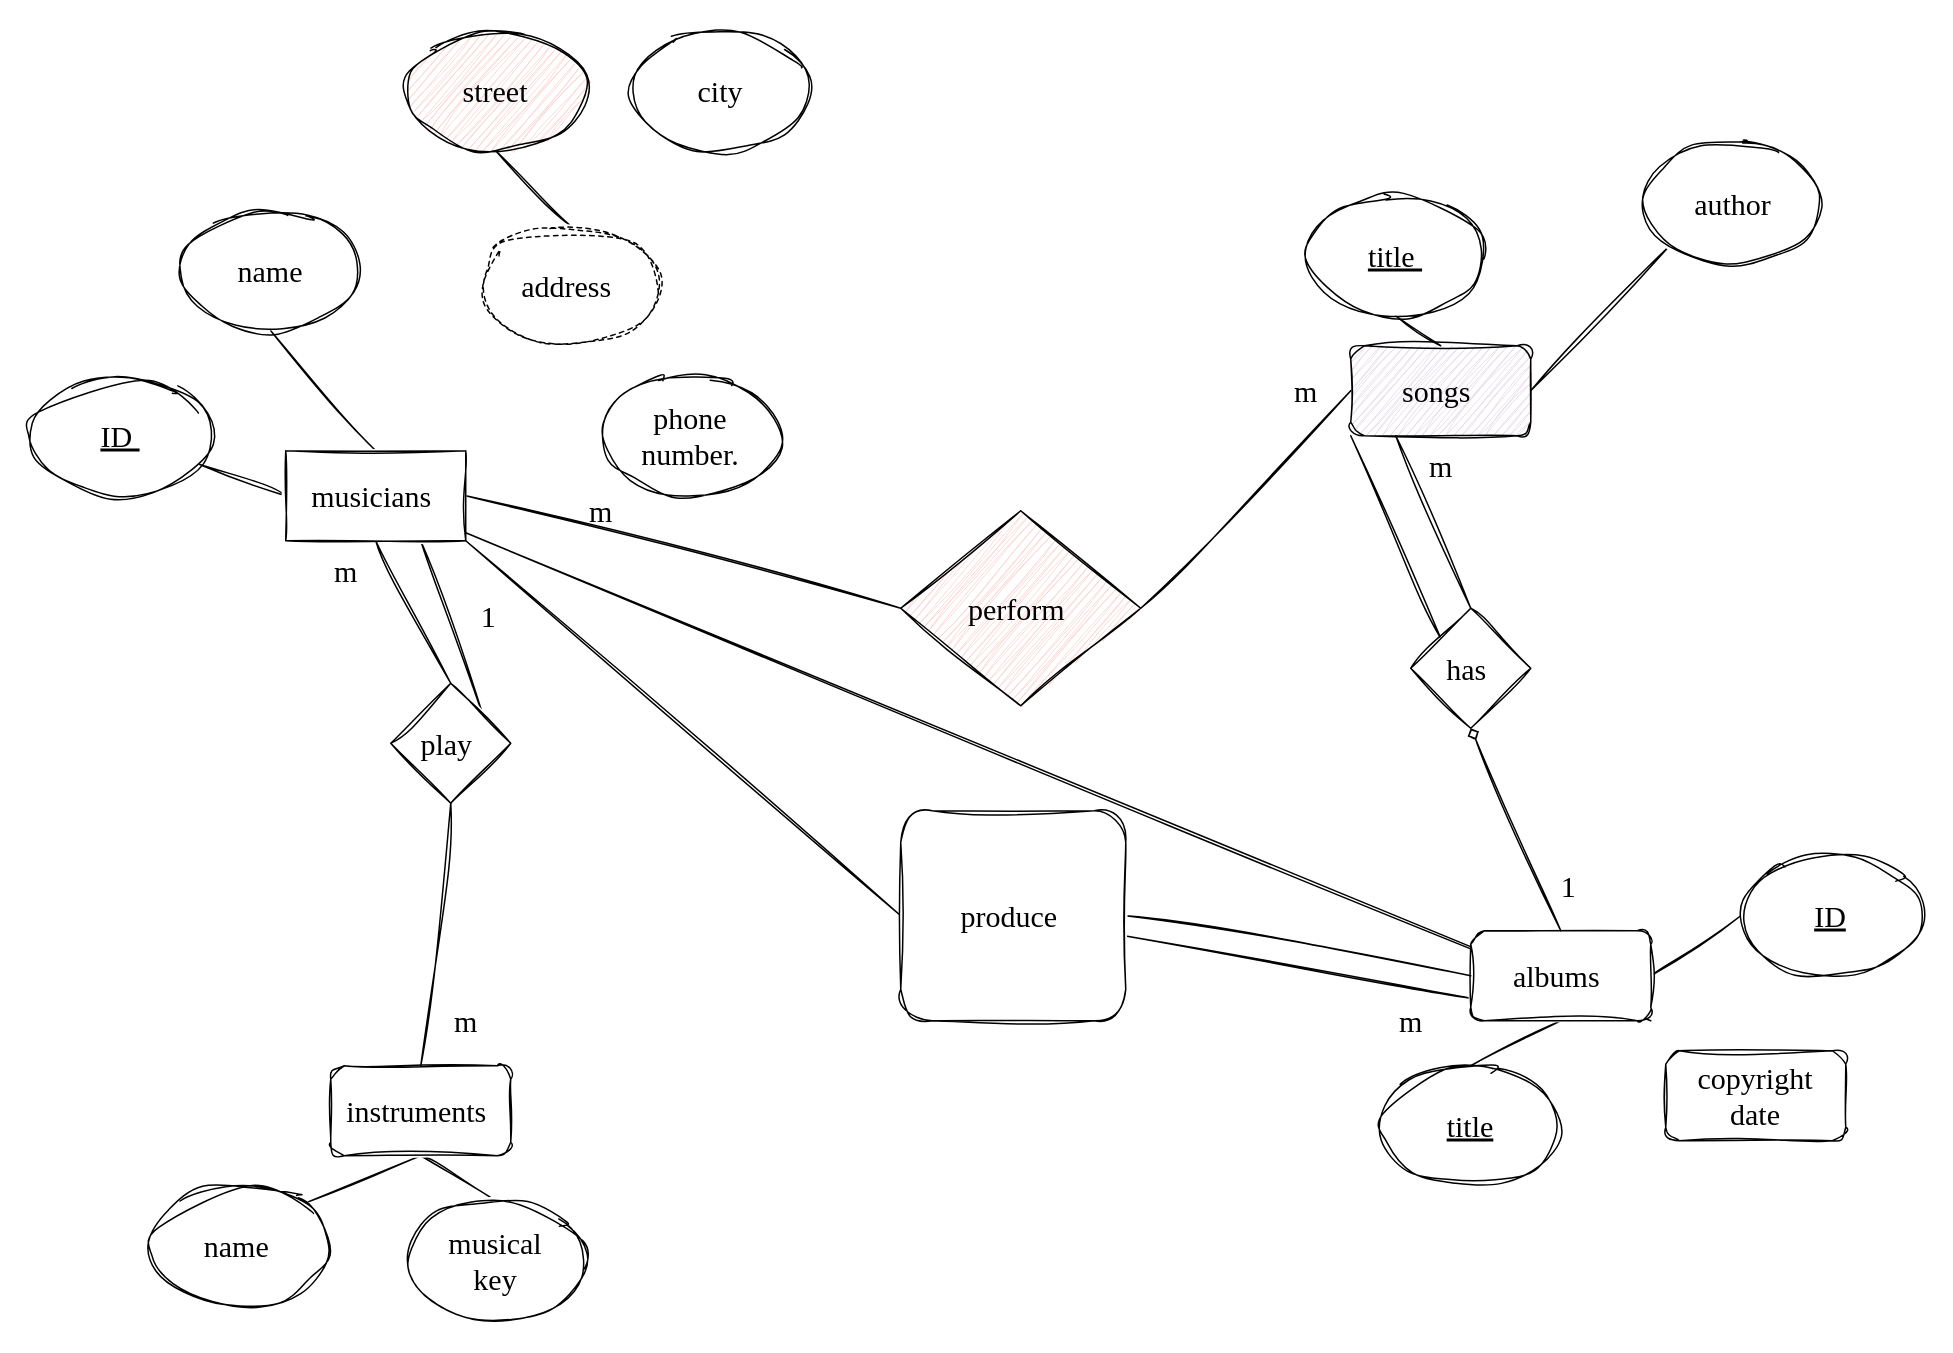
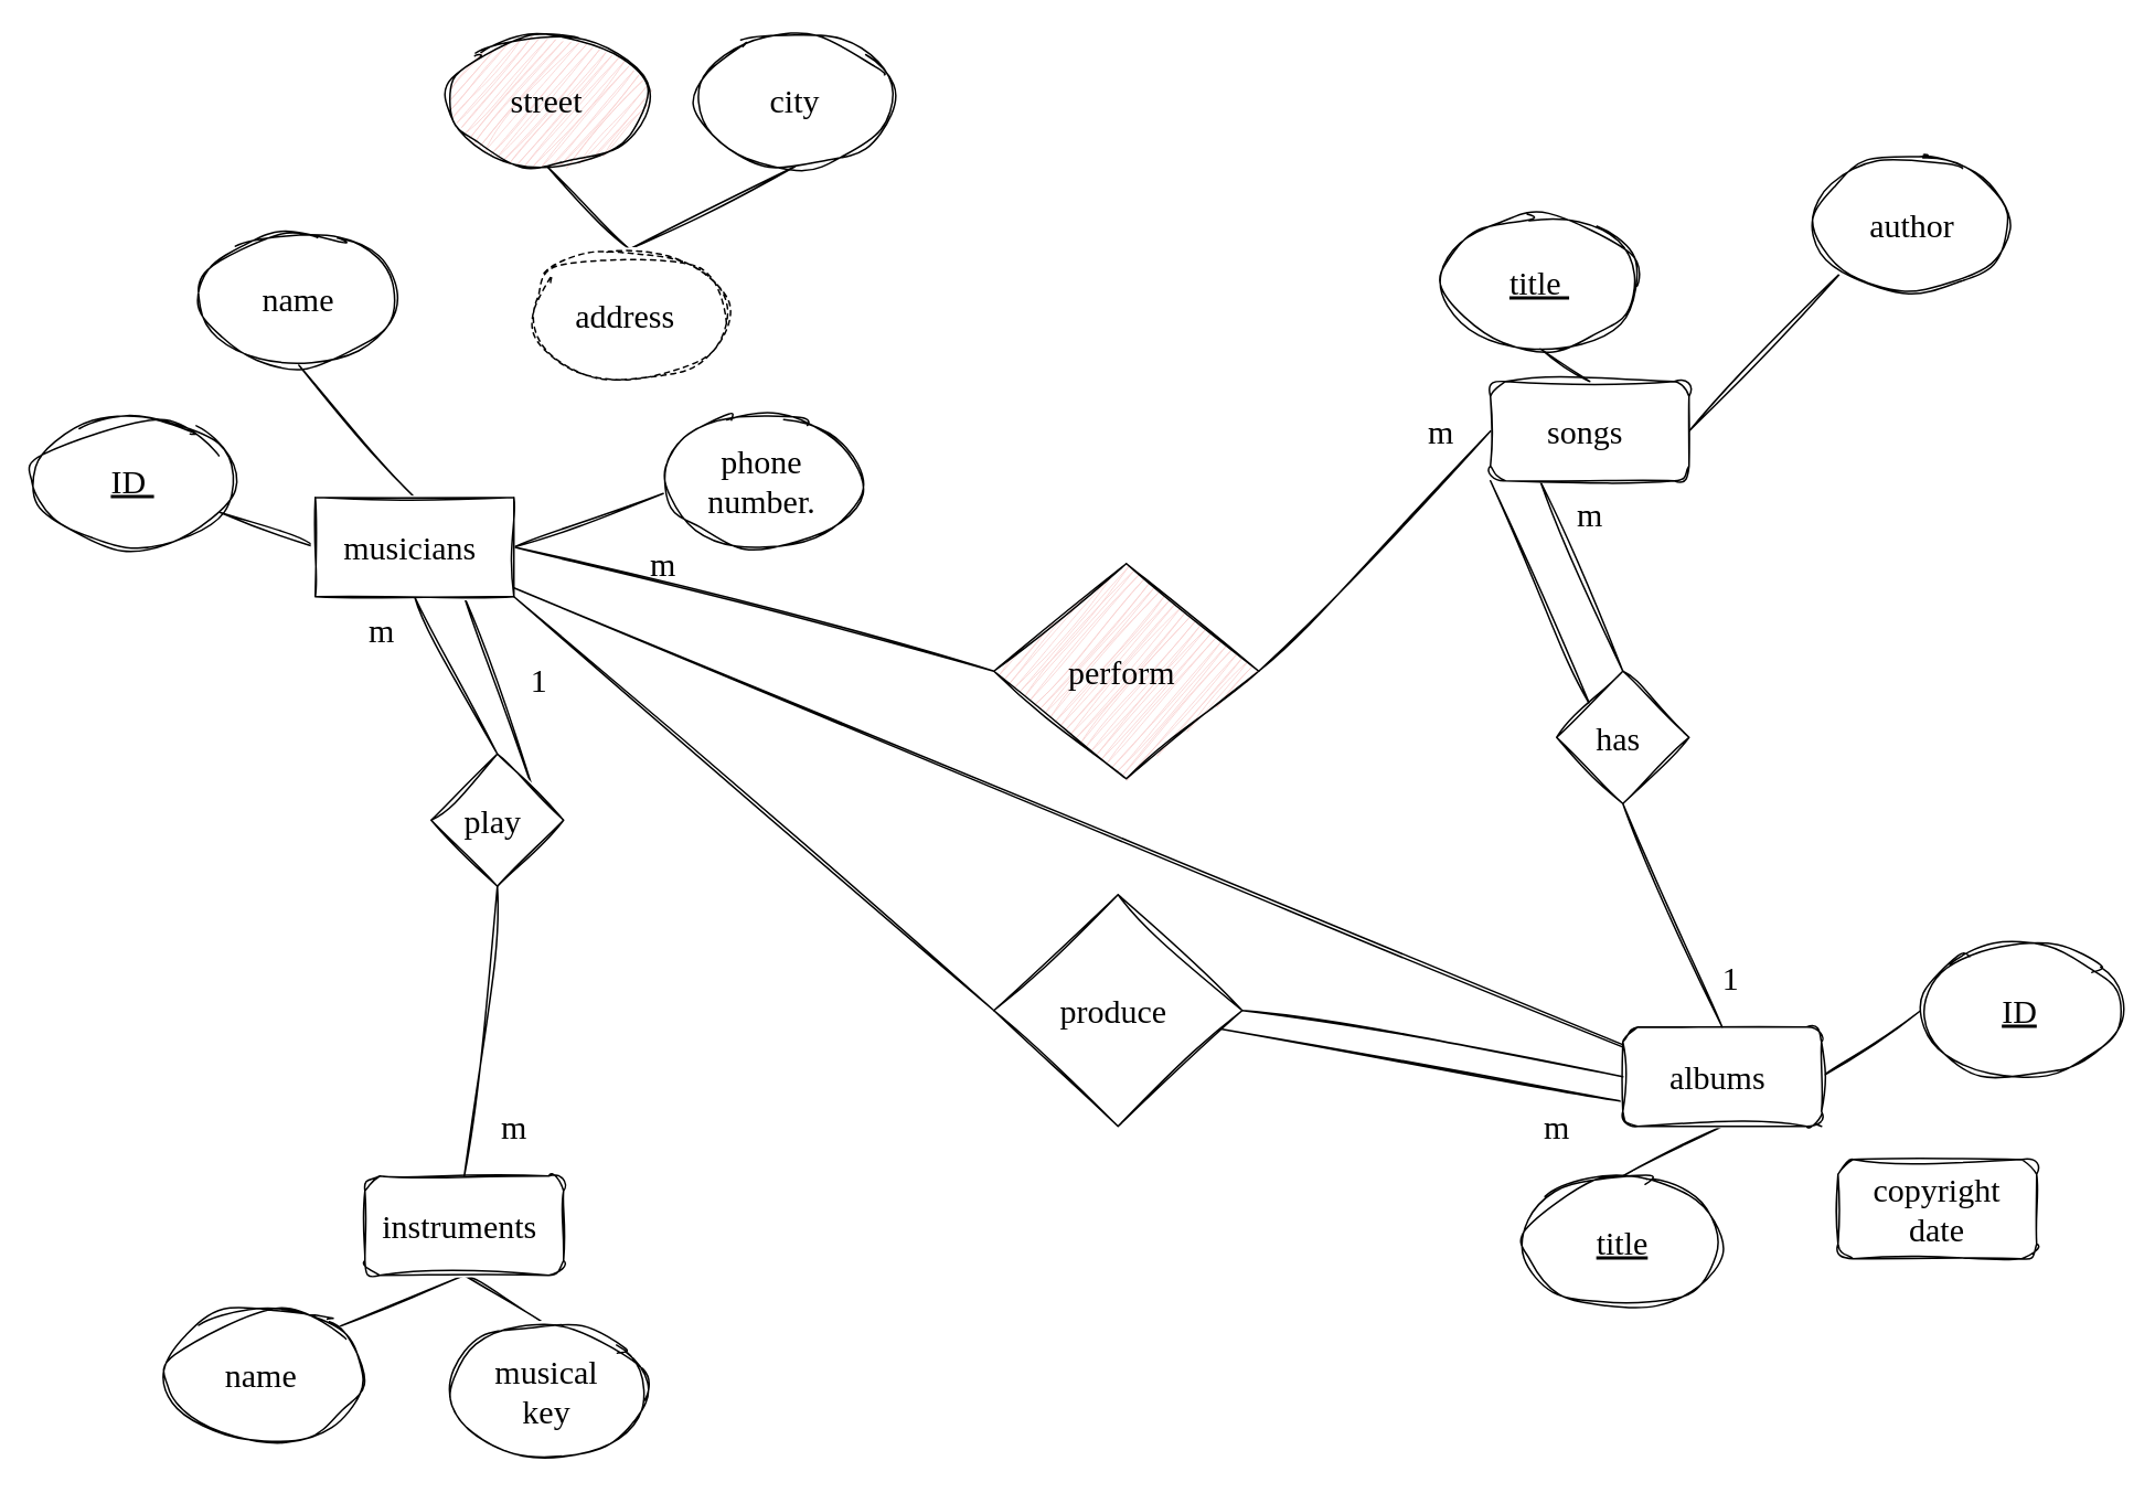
+ <mxCell id="12" style="edgeStyle=none;rounded=0;sketch=1;hachureGap=4;jiggle=2;curveFitting=1;orthogonalLoop=1;jettySize=auto;html=1;exitX=0.5;exitY=0;exitDx=0;exitDy=0;entryX=0.5;entryY=1;entryDx=0;entryDy=0;fontFamily=Architects Daughter;fontSource=https%3A%2F%2Ffonts.googleapis.com%2Fcss%3Ffamily%3DArchitects%2BDaughter;fontSize=16;endArrow=none;endFill=0;" parent="1" source="13" target="15" edge="1"><mxGeometry relative="1" as="geometry" /></mxCell>
- <mxCell id="34" value="songs&amp;nbsp;" style="rounded=1;whiteSpace=wrap;html=1;sketch=1;hachureGap=4;jiggle=2;curveFitting=1;fontFamily=Architects Daughter;fontSource=https%3A%2F%2Ffonts.googleapis.com%2Fcss%3Ffamily%3DArchitects%2BDaughter;fontSize=20;fillColor=#e1d5e7;" parent="1" vertex="1"><mxGeometry x="900" y="230" width="120" height="60" as="geometry" /></mxCell>
+ <mxCell id="34" value="songs&amp;nbsp;" style="rounded=1;whiteSpace=wrap;html=1;sketch=1;hachureGap=4;jiggle=2;curveFitting=1;fontFamily=Architects Daughter;fontSource=https%3A%2F%2Ffonts.googleapis.com%2Fcss%3Ffamily%3DArchitects%2BDaughter;fontSize=20;" parent="1" vertex="1"><mxGeometry x="900" y="230" width="120" height="60" as="geometry" /></mxCell>
+ <mxCell id="4" style="edgeStyle=none;rounded=0;sketch=1;hachureGap=4;jiggle=2;curveFitting=1;orthogonalLoop=1;jettySize=auto;html=1;exitX=1;exitY=0.5;exitDx=0;exitDy=0;entryX=0.017;entryY=0.588;entryDx=0;entryDy=0;entryPerimeter=0;fontFamily=Architects Daughter;fontSource=https%3A%2F%2Ffonts.googleapis.com%2Fcss%3Ffamily%3DArchitects%2BDaughter;fontSize=16;endArrow=none;endFill=0;" parent="1" source="8" target="16" edge="1"><mxGeometry relative="1" as="geometry" /></mxCell>
- <mxCell id="25" style="edgeStyle=none;rounded=0;sketch=1;hachureGap=4;jiggle=2;curveFitting=1;orthogonalLoop=1;jettySize=auto;html=1;exitX=0.5;exitY=0;exitDx=0;exitDy=0;entryX=0.5;entryY=1;entryDx=0;entryDy=0;fontFamily=Architects Daughter;fontSource=https%3A%2F%2Ffonts.googleapis.com%2Fcss%3Ffamily%3DArchitects%2BDaughter;fontSize=16;endArrow=diamond;endFill=0;" parent="1" source="27" target="38" edge="1"><mxGeometry relative="1" as="geometry" /></mxCell>
+ <mxCell id="25" style="edgeStyle=none;rounded=0;sketch=1;hachureGap=4;jiggle=2;curveFitting=1;orthogonalLoop=1;jettySize=auto;html=1;exitX=0.5;exitY=0;exitDx=0;exitDy=0;entryX=0.5;entryY=1;entryDx=0;entryDy=0;fontFamily=Architects Daughter;fontSource=https%3A%2F%2Ffonts.googleapis.com%2Fcss%3Ffamily%3DArchitects%2BDaughter;fontSize=16;endArrow=none;endFill=0;" parent="1" source="27" target="38" edge="1"><mxGeometry relative="1" as="geometry" /></mxCell>
- <mxCell id="51" value="produce&amp;nbsp;" style="whiteSpace=wrap;html=1;sketch=1;hachureGap=4;jiggle=2;curveFitting=1;fontFamily=Architects Daughter;fontSource=https%3A%2F%2Ffonts.googleapis.com%2Fcss%3Ffamily%3DArchitects%2BDaughter;fontSize=20;rounded=1;" parent="1" vertex="1"><mxGeometry x="600" y="540" width="150" height="140" as="geometry" /></mxCell>
+ <mxCell id="51" value="produce&amp;nbsp;" style="rhombus;whiteSpace=wrap;html=1;sketch=1;hachureGap=4;jiggle=2;curveFitting=1;fontFamily=Architects Daughter;fontSource=https%3A%2F%2Ffonts.googleapis.com%2Fcss%3Ffamily%3DArchitects%2BDaughter;fontSize=20;" parent="1" vertex="1"><mxGeometry x="600" y="540" width="150" height="140" as="geometry" /></mxCell>
